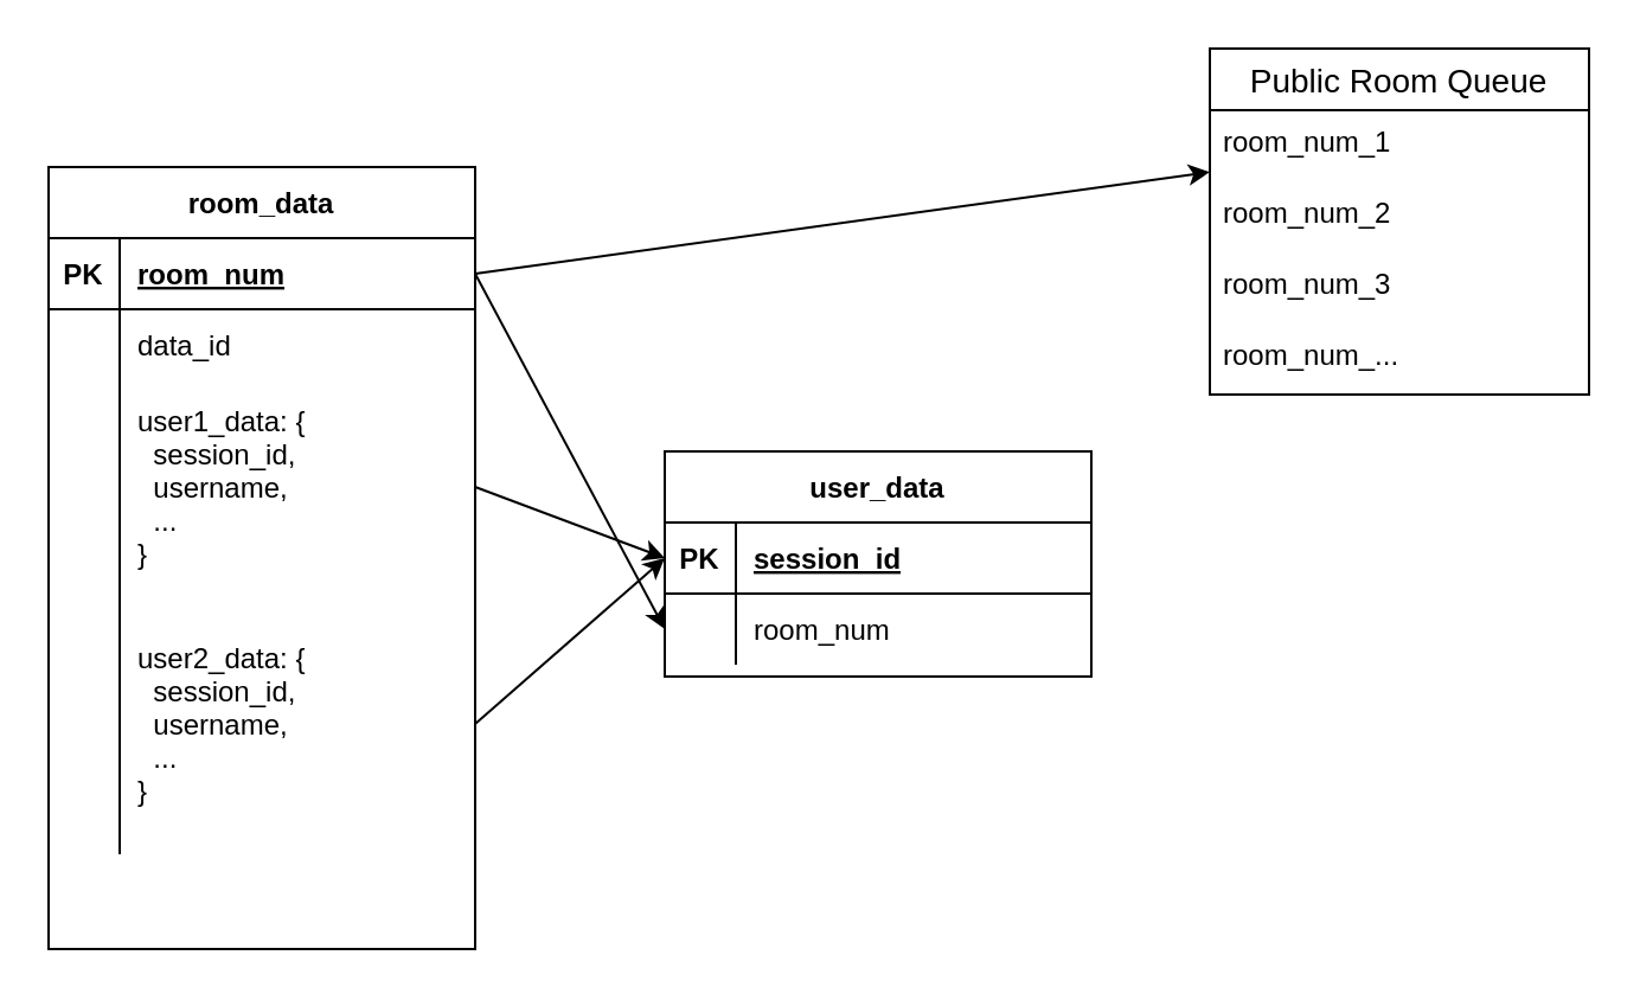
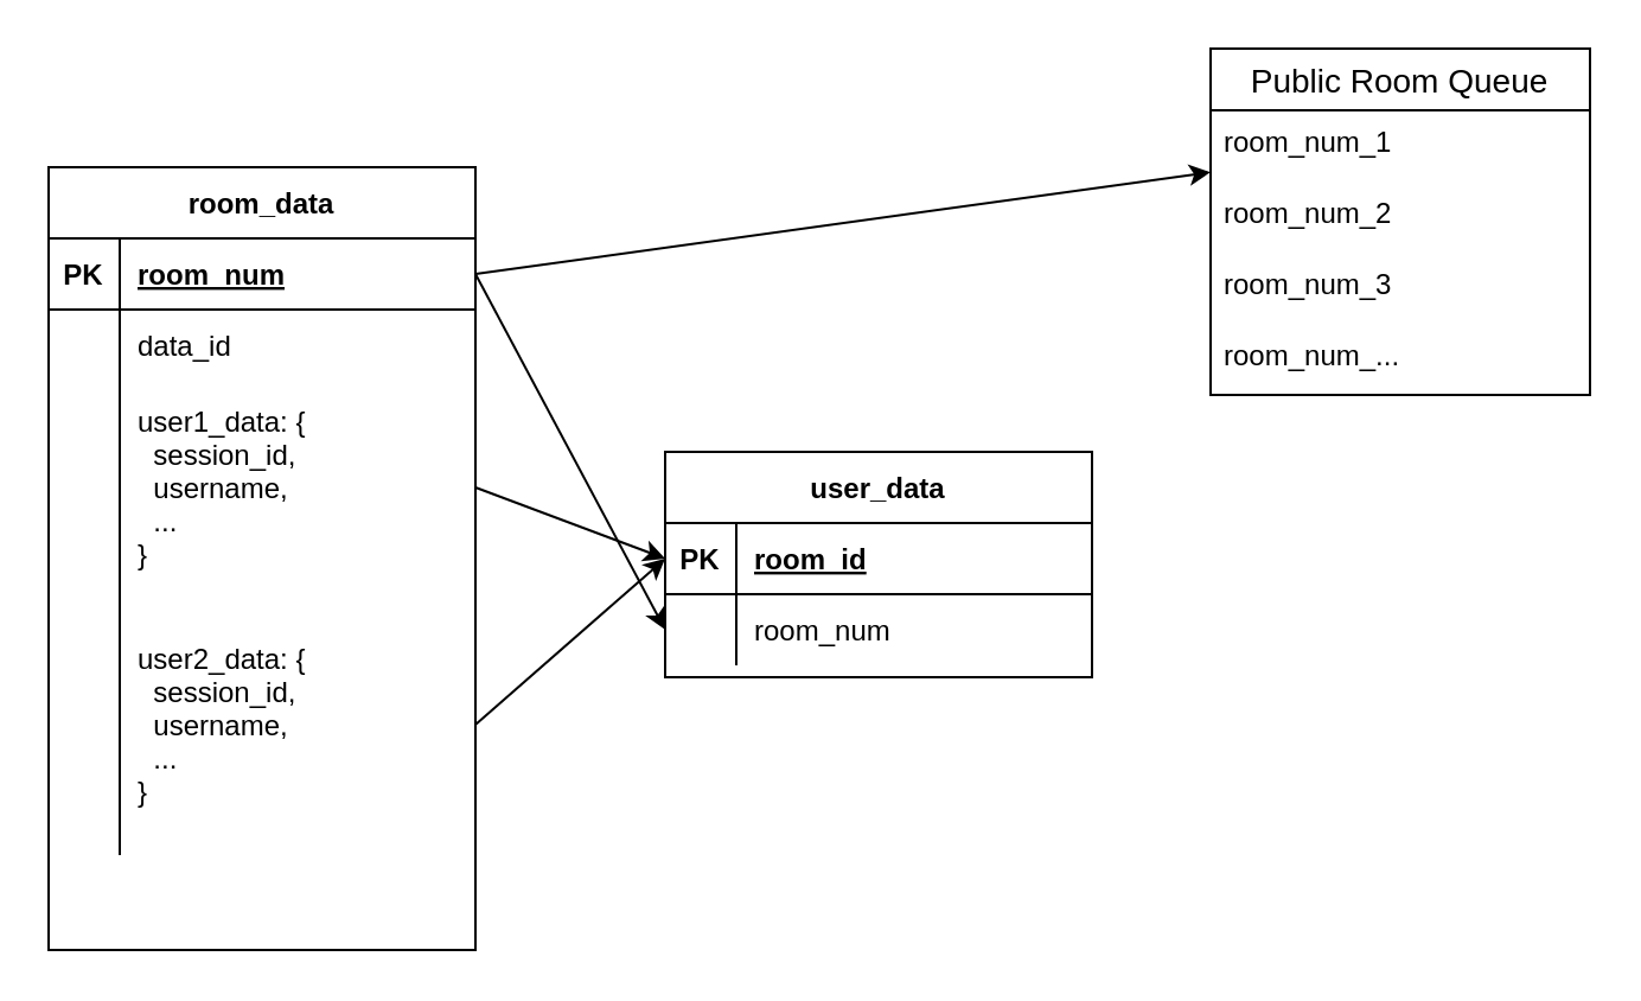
- <mxCell id="20" value="session_id" style="shape=partialRectangle;connectable=0;fillColor=none;top=0;left=0;bottom=0;right=0;align=left;spacingLeft=6;fontStyle=5;overflow=hidden;" parent="18" vertex="1"><mxGeometry x="30" width="150" height="30" as="geometry" /></mxCell>
+ <mxCell id="20" value="room_id" style="shape=partialRectangle;connectable=0;fillColor=none;top=0;left=0;bottom=0;right=0;align=left;spacingLeft=6;fontStyle=5;overflow=hidden;" parent="18" vertex="1"><mxGeometry x="30" width="150" height="30" as="geometry" /></mxCell>
